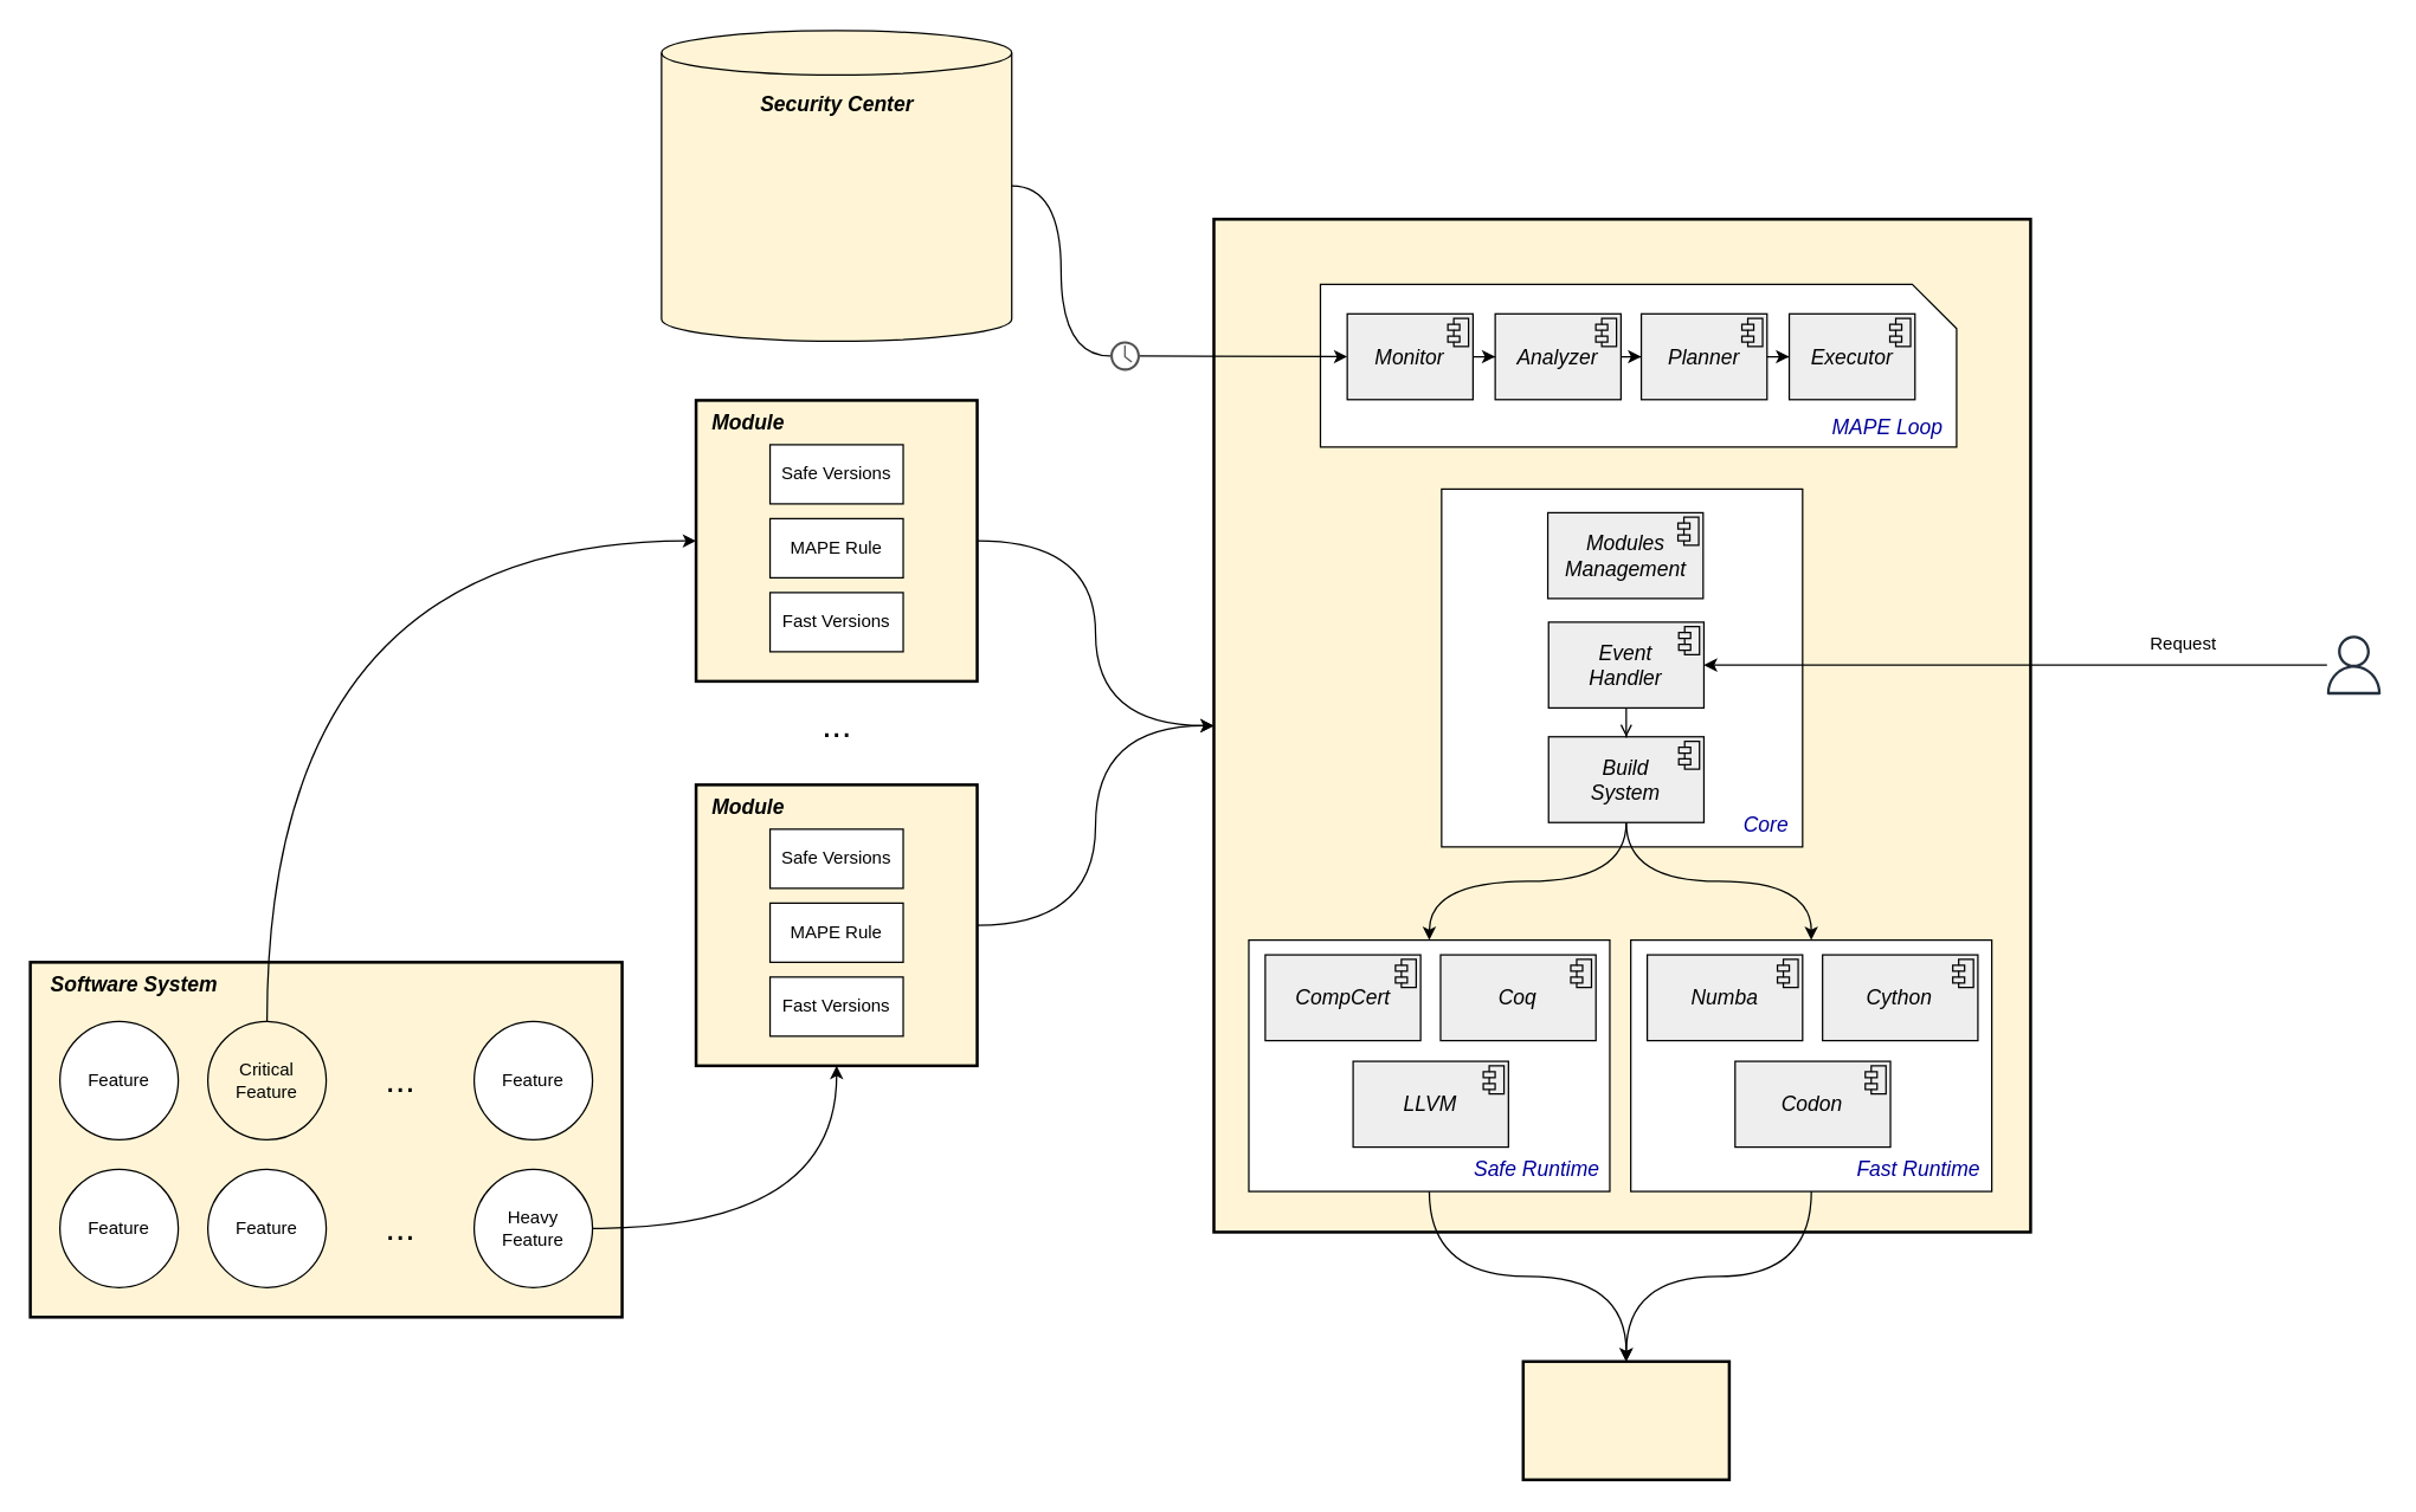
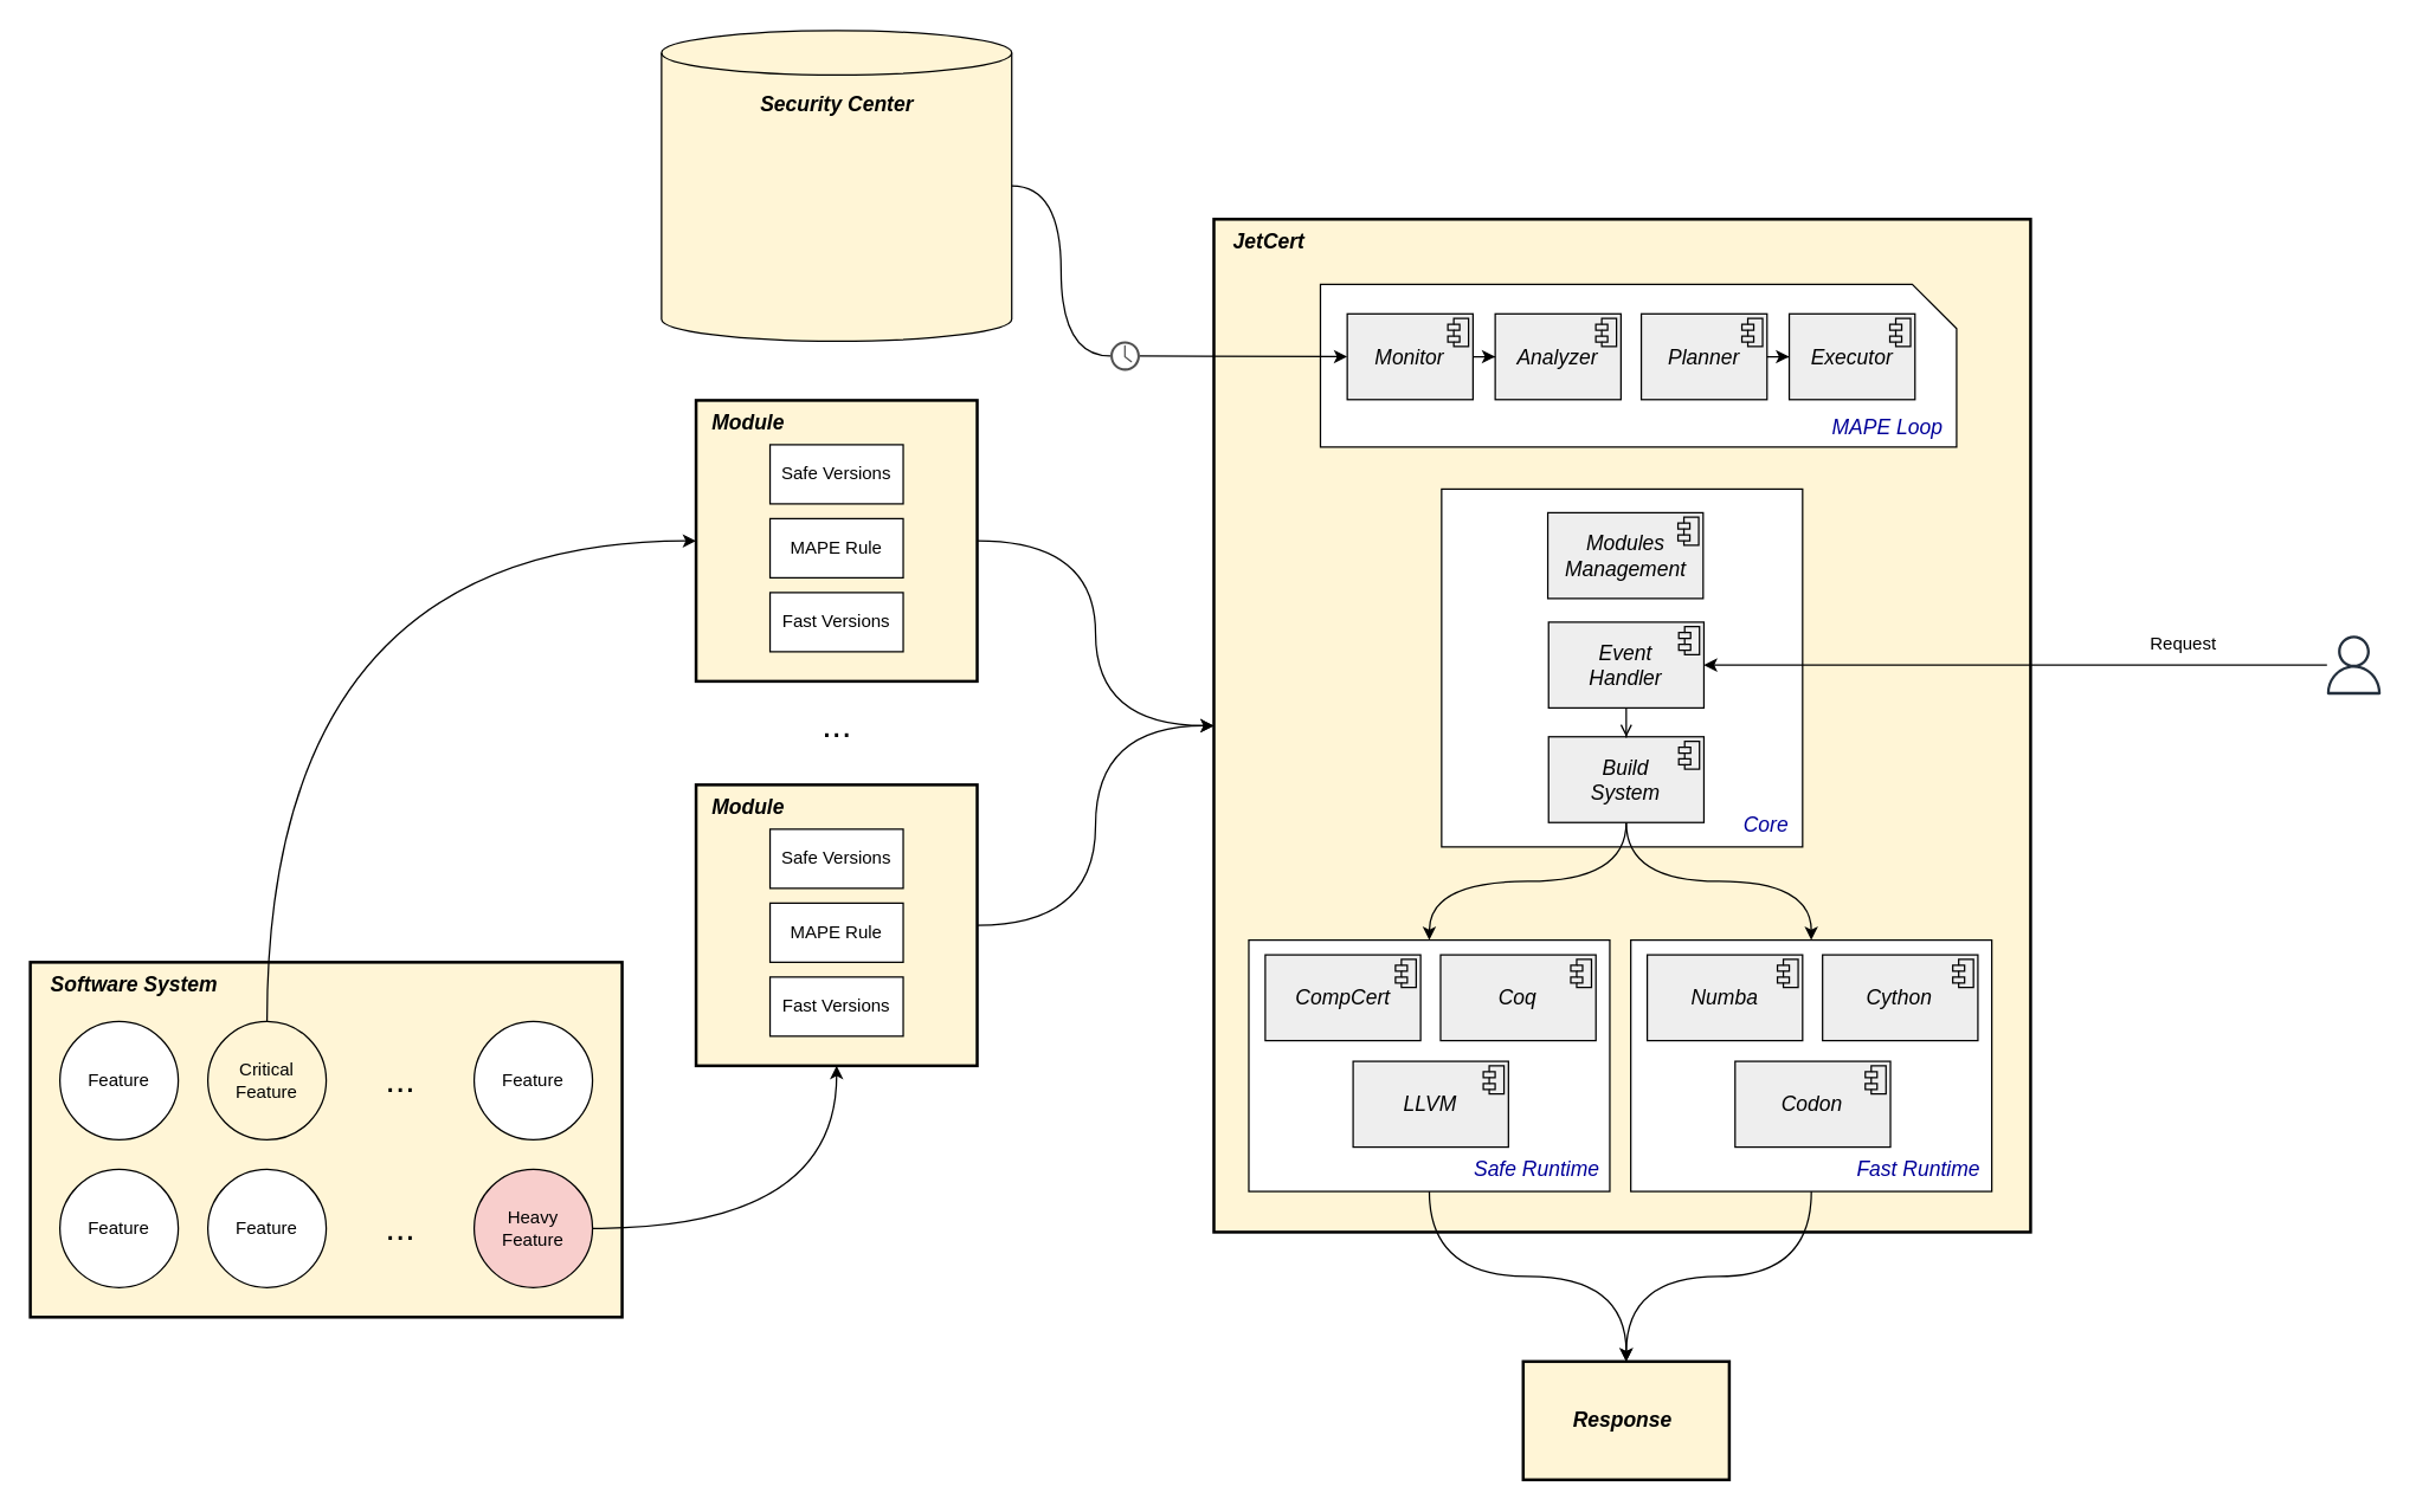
+ <mxCell id="29" value="&lt;font style=&quot;font-size: 14px;&quot;&gt;&lt;b&gt;&lt;i&gt;JetCert&lt;/i&gt;&lt;/b&gt;&lt;/font&gt;" style="text;html=1;align=center;verticalAlign=middle;resizable=0;points=[];autosize=1;strokeColor=none;fillColor=none;" vertex="1" parent="1"><mxGeometry x="822" y="147.5" width="70" height="30" as="geometry" /></mxCell>
- <mxCell id="34" style="edgeStyle=orthogonalEdgeStyle;rounded=0;orthogonalLoop=1;jettySize=auto;html=1;entryX=0;entryY=0.5;entryDx=0;entryDy=0;" edge="1" parent="1" source="35" target="38"><mxGeometry relative="1" as="geometry" /></mxCell>
- <mxCell id="12" value="Heavy Feature" style="ellipse;whiteSpace=wrap;html=1;aspect=fixed;" vertex="1" parent="1"><mxGeometry x="320" y="790" width="80" height="80" as="geometry" /></mxCell>
+ <mxCell id="12" value="Heavy Feature" style="ellipse;whiteSpace=wrap;html=1;aspect=fixed;fillColor=#f8cecc;" vertex="1" parent="1"><mxGeometry x="320" y="790" width="80" height="80" as="geometry" /></mxCell>
+ <mxCell id="80" value="&lt;font style=&quot;font-size: 14px;&quot;&gt;&lt;b&gt;&lt;i&gt;Response&lt;/i&gt;&lt;/b&gt;&lt;/font&gt;" style="text;html=1;align=center;verticalAlign=middle;resizable=0;points=[];autosize=1;strokeColor=none;fillColor=none;" vertex="1" parent="1"><mxGeometry x="1051.38" y="945" width="90" height="30" as="geometry" /></mxCell>
